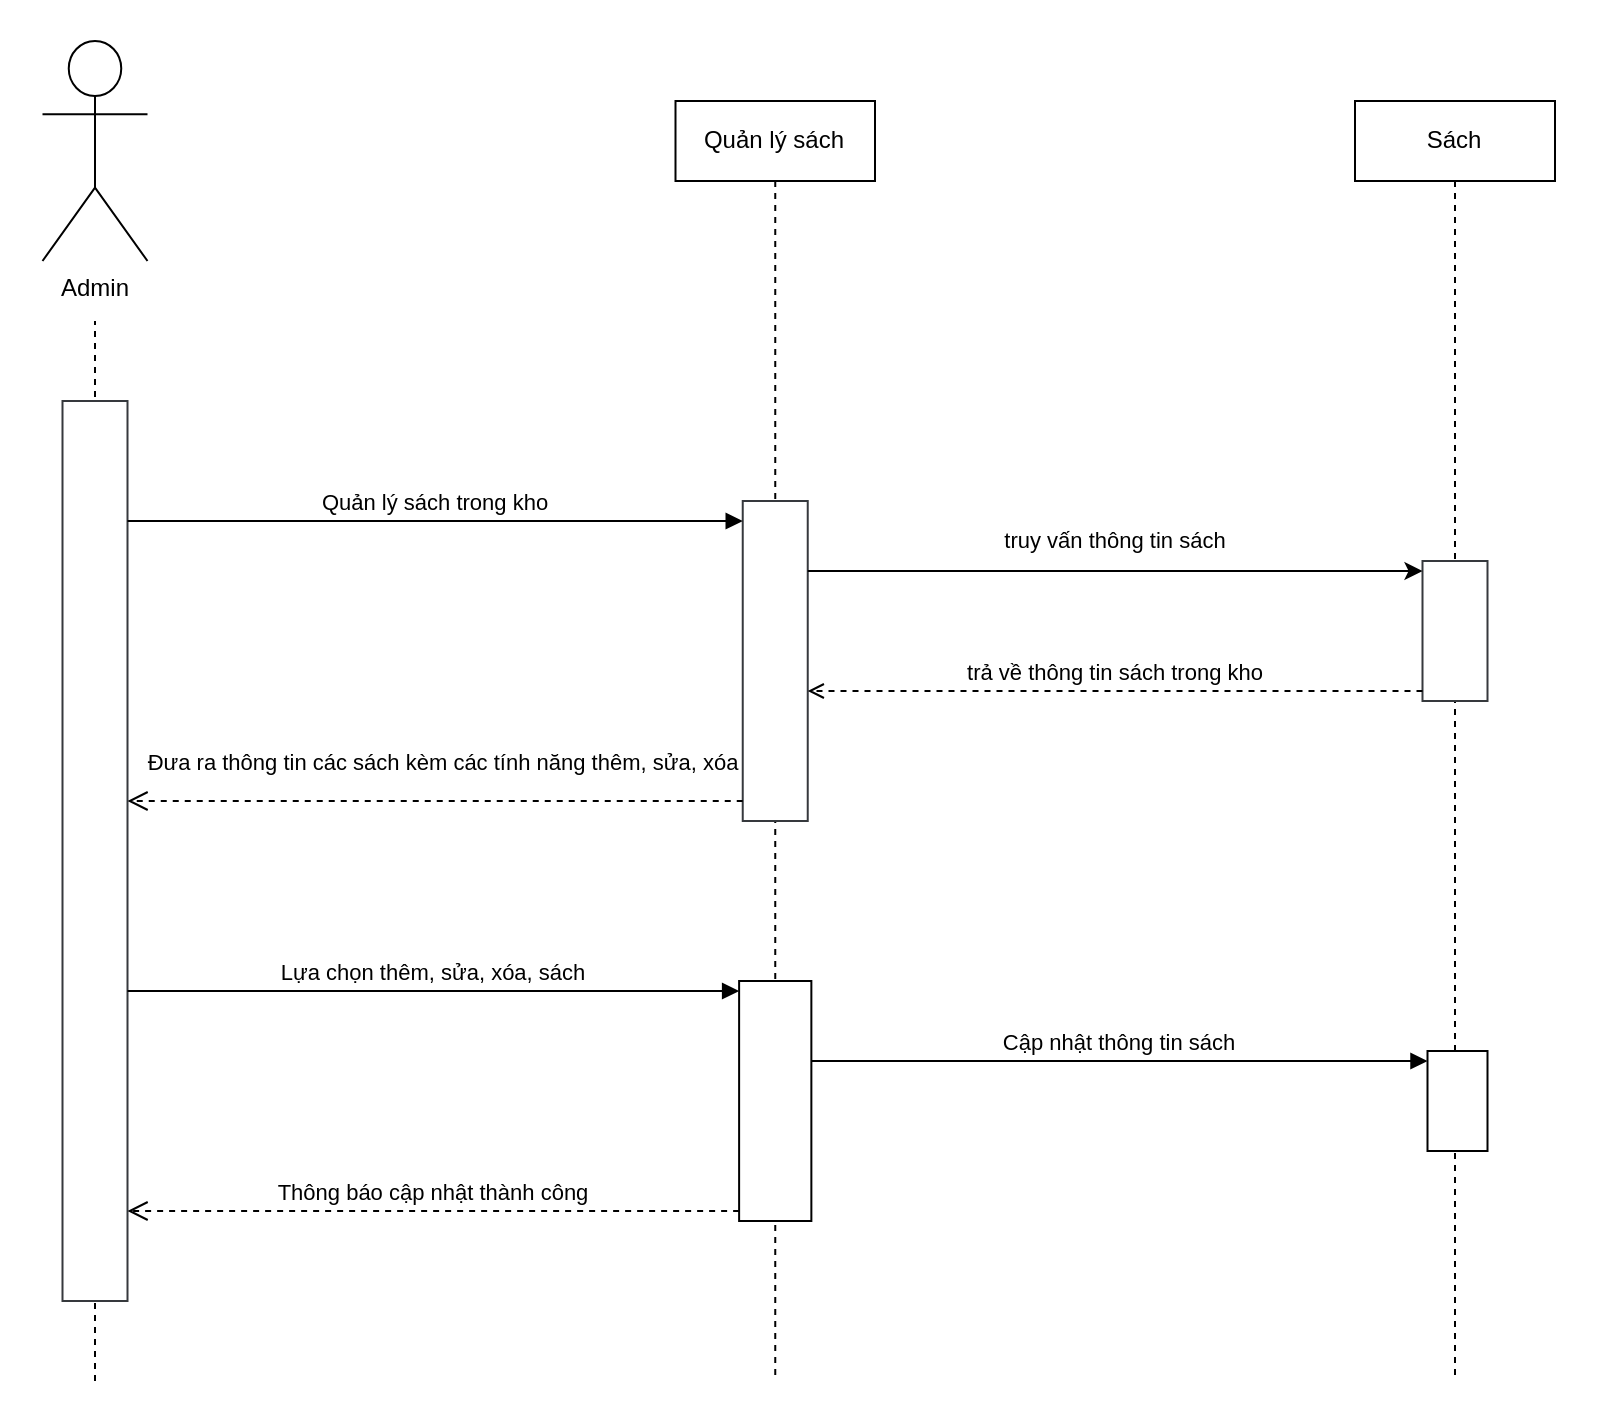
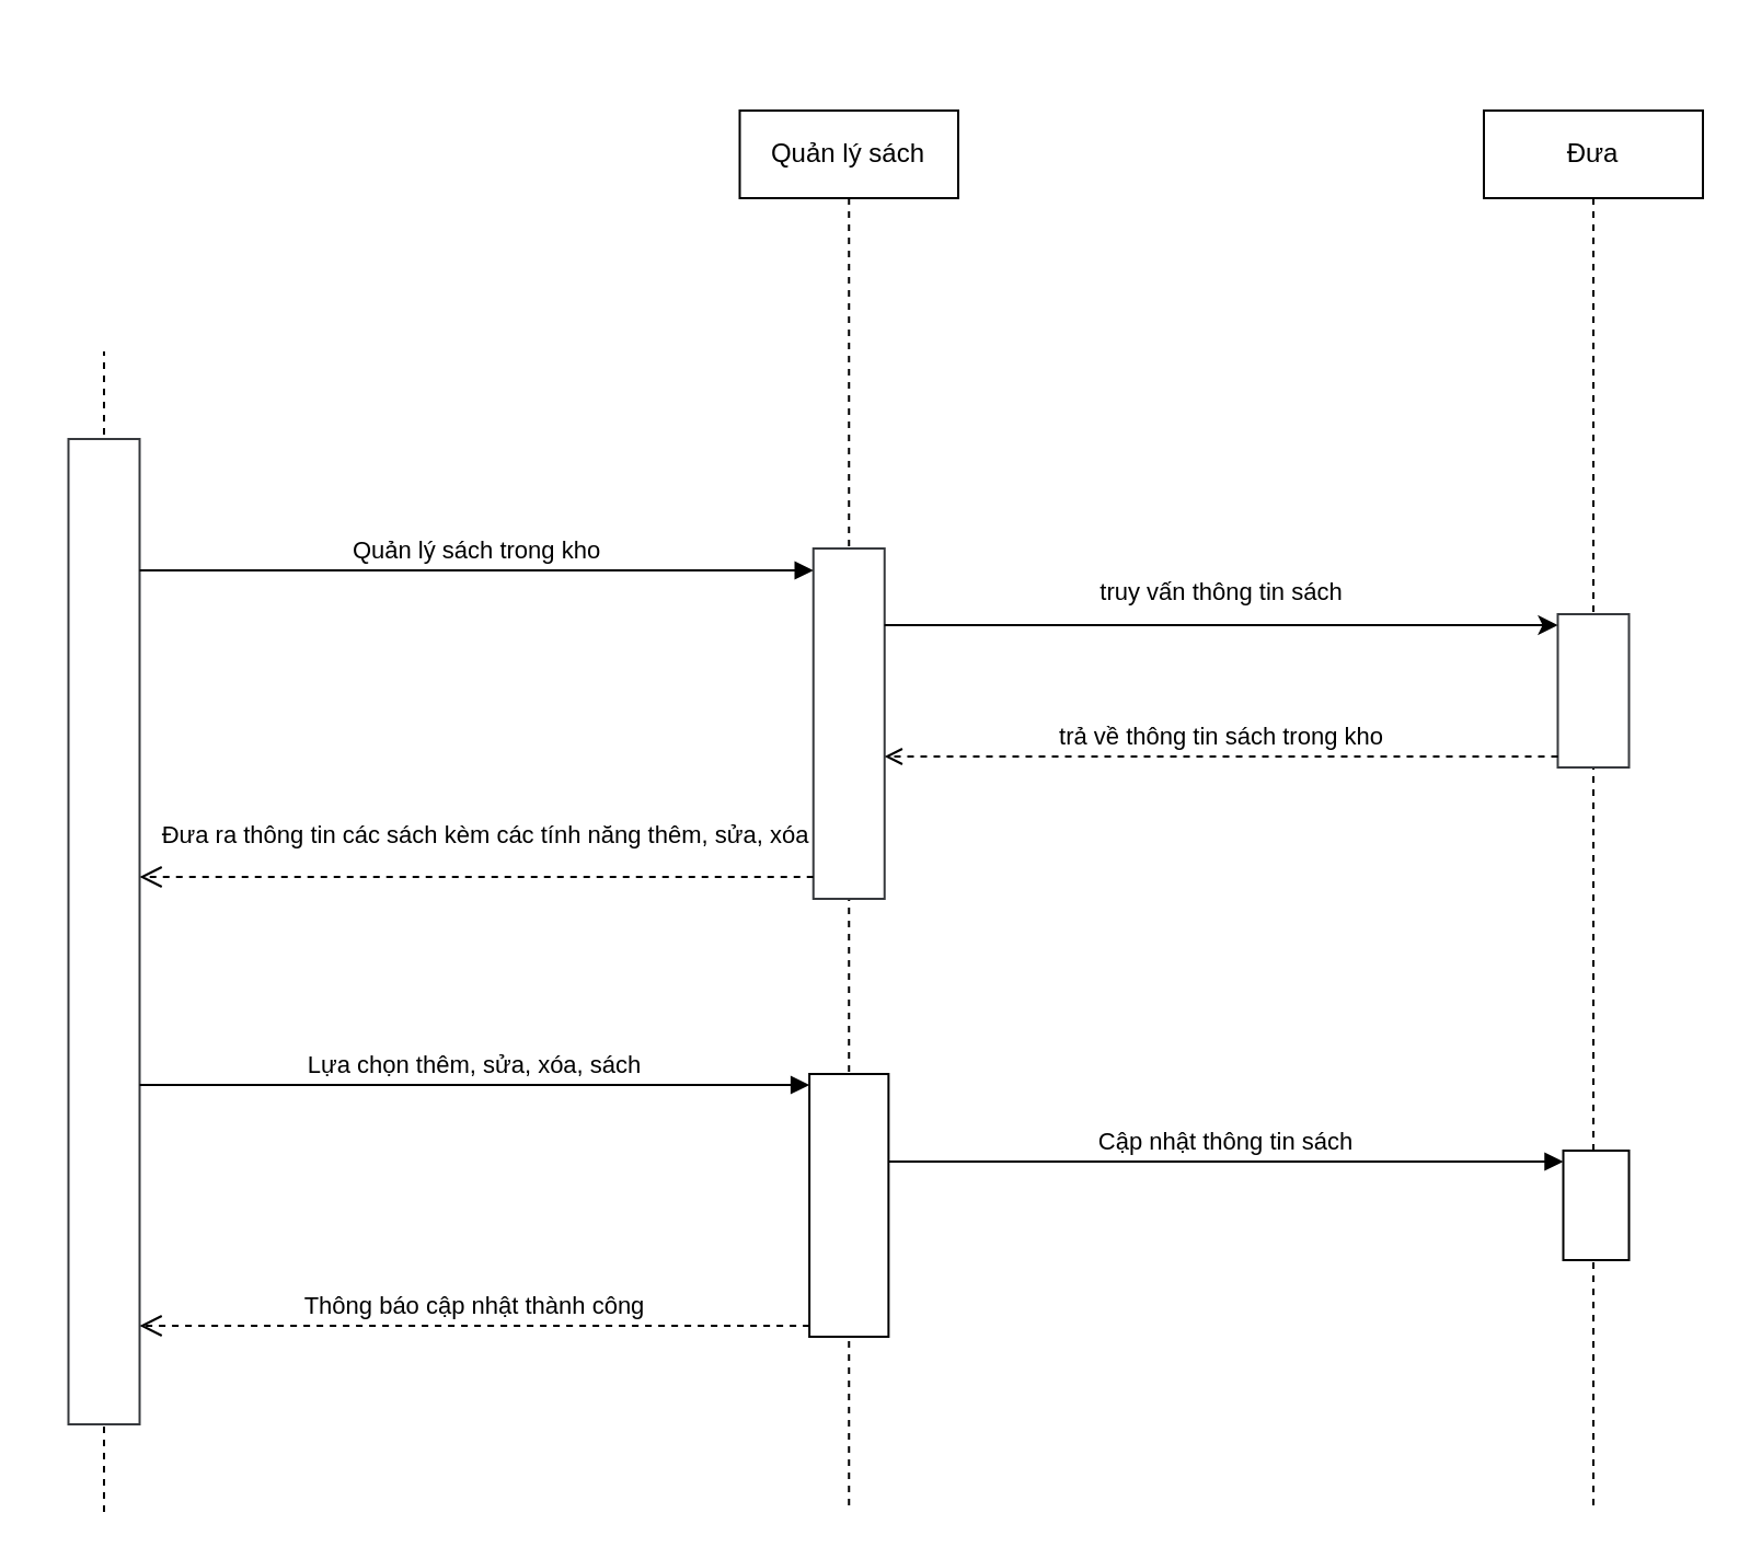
- <mxCell id="9" value="Sách" style="shape=umlLifeline;perimeter=lifelinePerimeter;whiteSpace=wrap;html=1;container=1;dropTarget=0;collapsible=0;recursiveResize=0;outlineConnect=0;portConstraint=eastwest;newEdgeStyle={&quot;curved&quot;:0,&quot;rounded&quot;:0};size=40;" vertex="1" parent="1"><mxGeometry x="677" y="50" width="100" height="640" as="geometry" /></mxCell>
+ <mxCell id="9" value="Đưa" style="shape=umlLifeline;perimeter=lifelinePerimeter;whiteSpace=wrap;html=1;container=1;dropTarget=0;collapsible=0;recursiveResize=0;outlineConnect=0;portConstraint=eastwest;newEdgeStyle={&quot;curved&quot;:0,&quot;rounded&quot;:0};size=40;" vertex="1" parent="1"><mxGeometry x="677" y="50" width="100" height="640" as="geometry" /></mxCell>
- <mxCell id="12" value="Admin" style="shape=umlActor;verticalLabelPosition=bottom;verticalAlign=top;html=1;outlineConnect=0;" vertex="1" parent="1"><mxGeometry x="20.75" y="20" width="52.5" height="110" as="geometry" /></mxCell>
